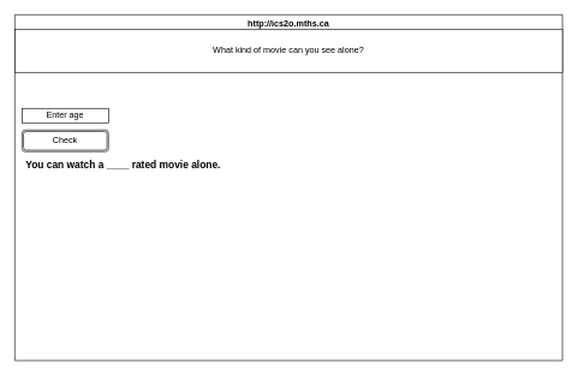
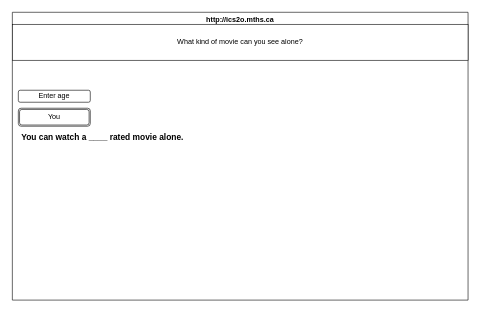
- <mxCell id="4" value="Enter age" style="rounded=0;whiteSpace=wrap;html=1;" vertex="1" parent="2"><mxGeometry x="10" y="130" width="120" height="20" as="geometry" /></mxCell>
+ <mxCell id="4" value="Enter age" style="whiteSpace=wrap;html=1;rounded=1;" vertex="1" parent="2"><mxGeometry x="10" y="130" width="120" height="20" as="geometry" /></mxCell>
- <mxCell id="5" value="Check" style="shape=ext;double=1;rounded=1;whiteSpace=wrap;html=1;" vertex="1" parent="2"><mxGeometry x="10" y="160" width="120" height="30" as="geometry" /></mxCell>
+ <mxCell id="5" value="You" style="shape=ext;double=1;rounded=1;whiteSpace=wrap;html=1;" vertex="1" parent="2"><mxGeometry x="10" y="160" width="120" height="30" as="geometry" /></mxCell>
